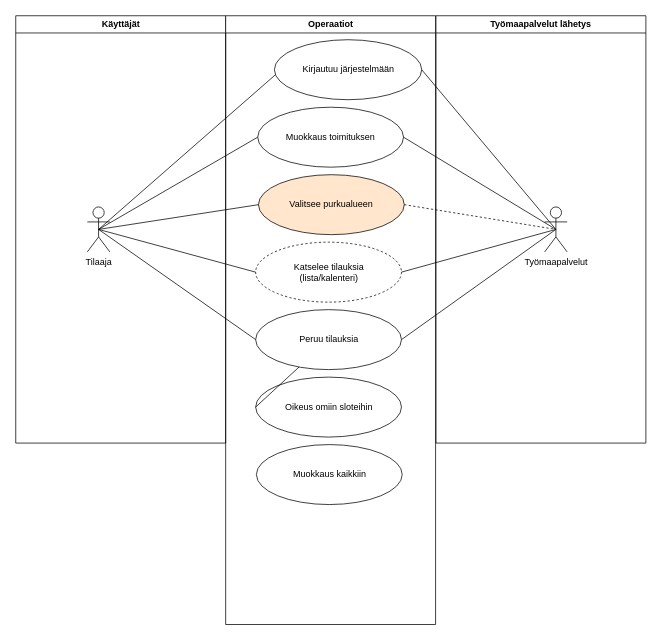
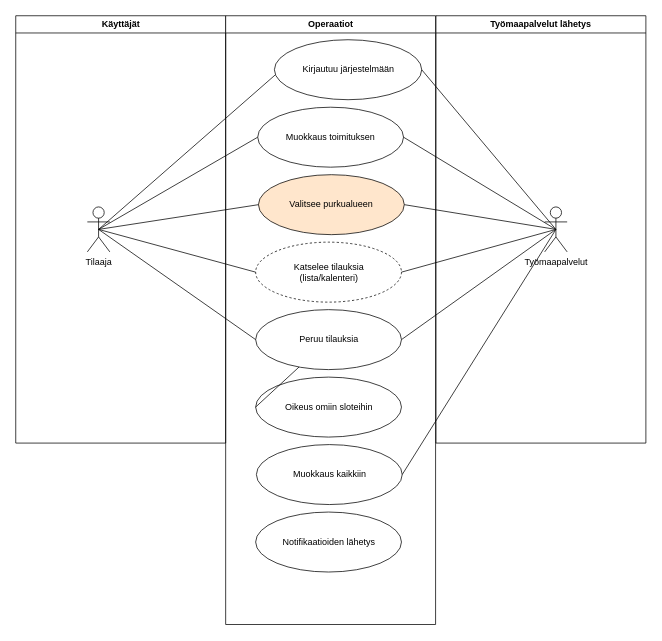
- <mxCell id="25" value="" style="endArrow=none;html=1;rounded=0;entryX=0.5;entryY=0.5;entryDx=0;entryDy=0;entryPerimeter=0;exitX=1;exitY=0.5;exitDx=0;exitDy=0;dashed=1;" parent="1" source="9" target="14" edge="1"><mxGeometry width="50" height="50" relative="1" as="geometry"><mxPoint x="316" y="302" as="sourcePoint" /><mxPoint x="366" y="252" as="targetPoint" /></mxGeometry></mxCell>
+ <mxCell id="25" value="" style="endArrow=none;html=1;rounded=0;entryX=0.5;entryY=0.5;entryDx=0;entryDy=0;entryPerimeter=0;exitX=1;exitY=0.5;exitDx=0;exitDy=0;" parent="1" source="9" target="14" edge="1"><mxGeometry width="50" height="50" relative="1" as="geometry"><mxPoint x="316" y="302" as="sourcePoint" /><mxPoint x="366" y="252" as="targetPoint" /></mxGeometry></mxCell>
+ <mxCell id="22" value="" style="endArrow=none;html=1;rounded=0;entryX=0.5;entryY=0.5;entryDx=0;entryDy=0;entryPerimeter=0;exitX=1;exitY=0.5;exitDx=0;exitDy=0;" parent="1" source="11" target="14" edge="1"><mxGeometry width="50" height="50" relative="1" as="geometry"><mxPoint x="316" y="302" as="sourcePoint" /><mxPoint x="366" y="252" as="targetPoint" /></mxGeometry></mxCell>
+ <mxCell id="12" value="Notifikaatioiden lähetys" style="ellipse;whiteSpace=wrap;html=1;" vertex="1" parent="4"><mxGeometry x="40" y="662" width="194.5" height="80" as="geometry" /></mxCell>
